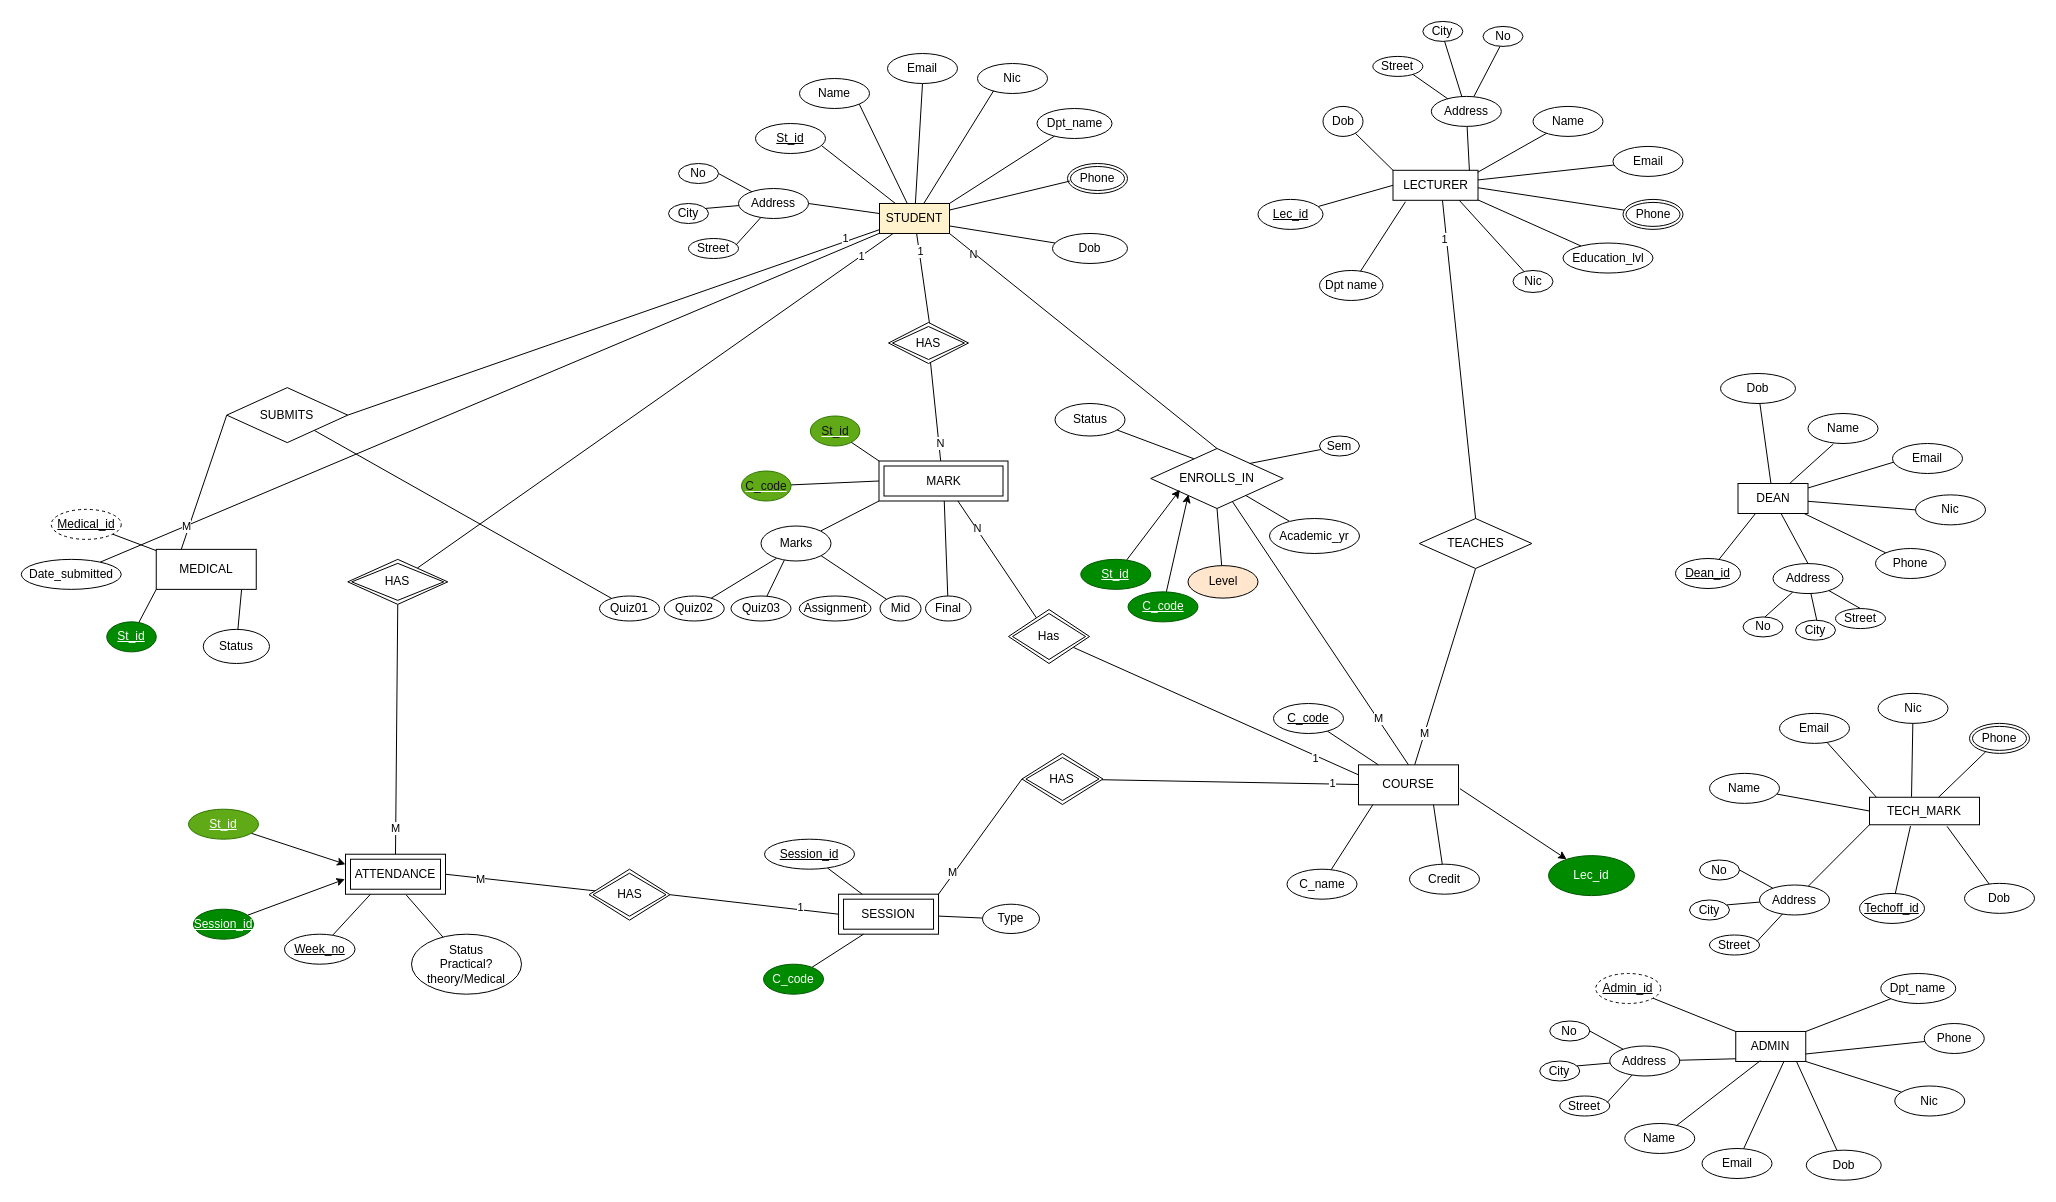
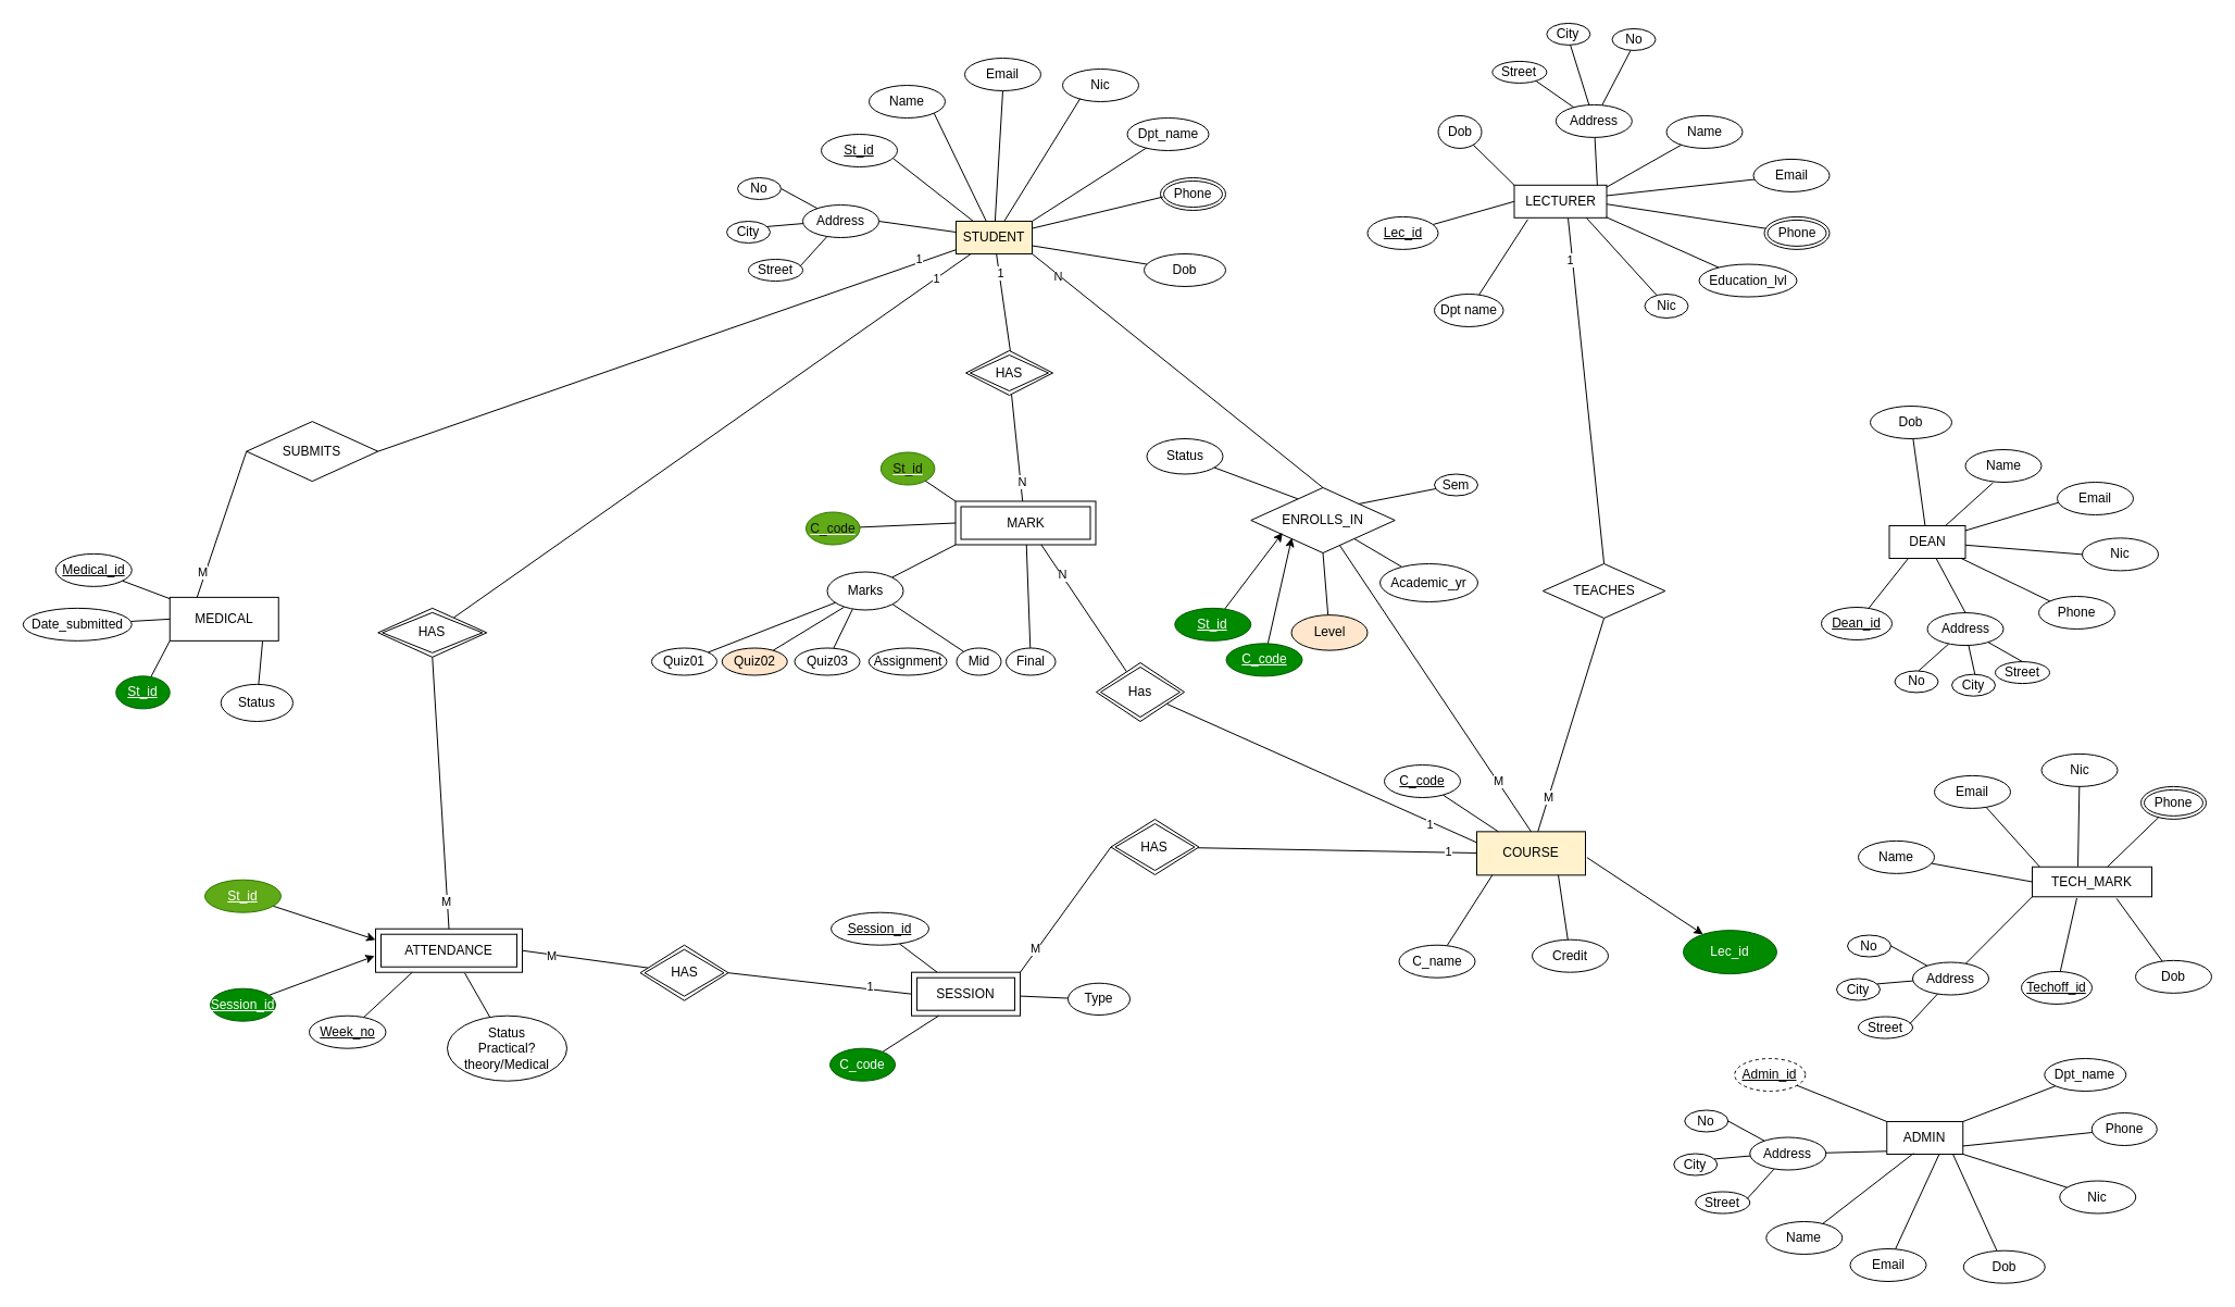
- <mxCell id="32" style="edgeStyle=none;rounded=0;orthogonalLoop=1;jettySize=auto;html=1;endArrow=none;startFill=0;" edge="1" parent="1" source="33" target="11"><mxGeometry relative="1" as="geometry" /></mxCell>
+ <mxCell id="32" style="edgeStyle=none;rounded=0;orthogonalLoop=1;jettySize=auto;html=1;entryX=0;entryY=0.5;entryDx=0;entryDy=0;endArrow=none;startFill=0;" edge="1" parent="1" source="33" target="29"><mxGeometry relative="1" as="geometry" /></mxCell>
- <mxCell id="191" style="edgeStyle=none;rounded=0;orthogonalLoop=1;jettySize=auto;html=1;endArrow=none;endFill=0;" edge="1" parent="1" source="192" target="52"><mxGeometry relative="1" as="geometry" /></mxCell>
+ <mxCell id="191" style="edgeStyle=none;rounded=0;orthogonalLoop=1;jettySize=auto;html=1;endArrow=none;endFill=0;" edge="1" parent="1" source="192" target="39"><mxGeometry relative="1" as="geometry" /></mxCell>
- <mxCell id="31" value="&lt;u&gt;Medical_id&lt;/u&gt;" style="ellipse;whiteSpace=wrap;html=1;align=center;dashed=1;" vertex="1" parent="1"><mxGeometry x="50.75" y="508.87" width="70" height="30" as="geometry" /></mxCell>
+ <mxCell id="31" value="&lt;u&gt;Medical_id&lt;/u&gt;" style="ellipse;whiteSpace=wrap;html=1;align=center;" vertex="1" parent="1"><mxGeometry x="50.75" y="508.87" width="70" height="30" as="geometry" /></mxCell>
- <mxCell id="193" value="Quiz02" style="ellipse;whiteSpace=wrap;html=1;align=center;" vertex="1" parent="1"><mxGeometry x="663.75" y="595.5" width="60" height="25" as="geometry" /></mxCell>
+ <mxCell id="193" value="Quiz02" style="ellipse;whiteSpace=wrap;html=1;align=center;fillColor=#ffe6cc;" vertex="1" parent="1"><mxGeometry x="663.75" y="595.5" width="60" height="25" as="geometry" /></mxCell>
- <mxCell id="22" value="COURSE" style="rounded=0;whiteSpace=wrap;html=1;" vertex="1" parent="1"><mxGeometry x="1358" y="764.35" width="100" height="40" as="geometry" /></mxCell>
+ <mxCell id="22" value="COURSE" style="rounded=0;whiteSpace=wrap;html=1;fillColor=#fff2cc;" vertex="1" parent="1"><mxGeometry x="1358" y="764.35" width="100" height="40" as="geometry" /></mxCell>
- <mxCell id="36" value="ATTENDANCE" style="shape=ext;margin=3;double=1;whiteSpace=wrap;html=1;align=center;" vertex="1" parent="1"><mxGeometry x="345" y="853.73" width="100" height="40" as="geometry" /></mxCell>
+ <mxCell id="36" value="ATTENDANCE" style="shape=ext;margin=3;double=1;whiteSpace=wrap;html=1;align=center;" vertex="1" parent="1"><mxGeometry x="345" y="853.73" width="135" height="40" as="geometry" /></mxCell>
